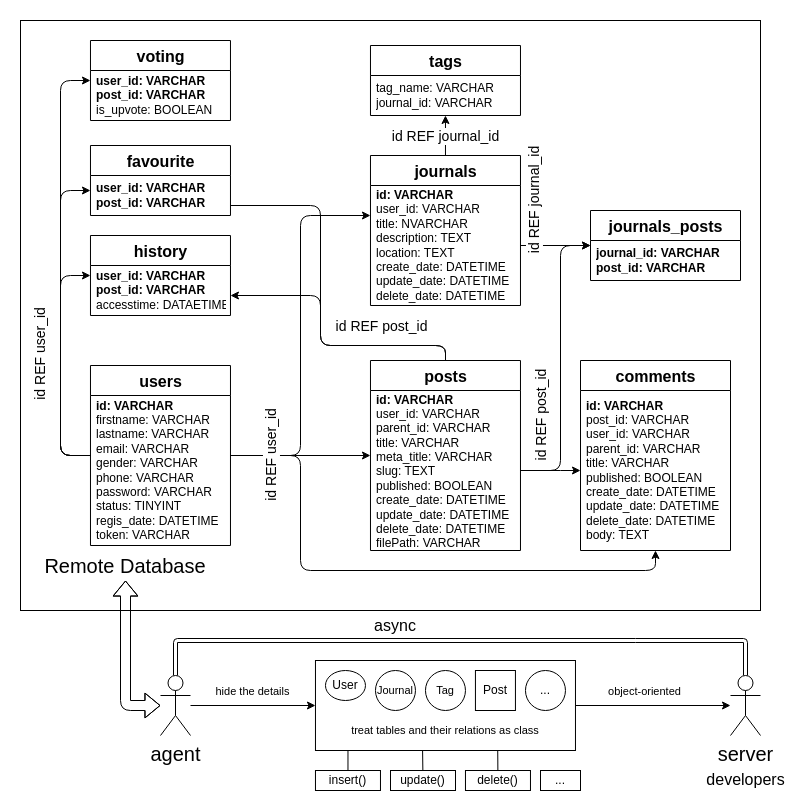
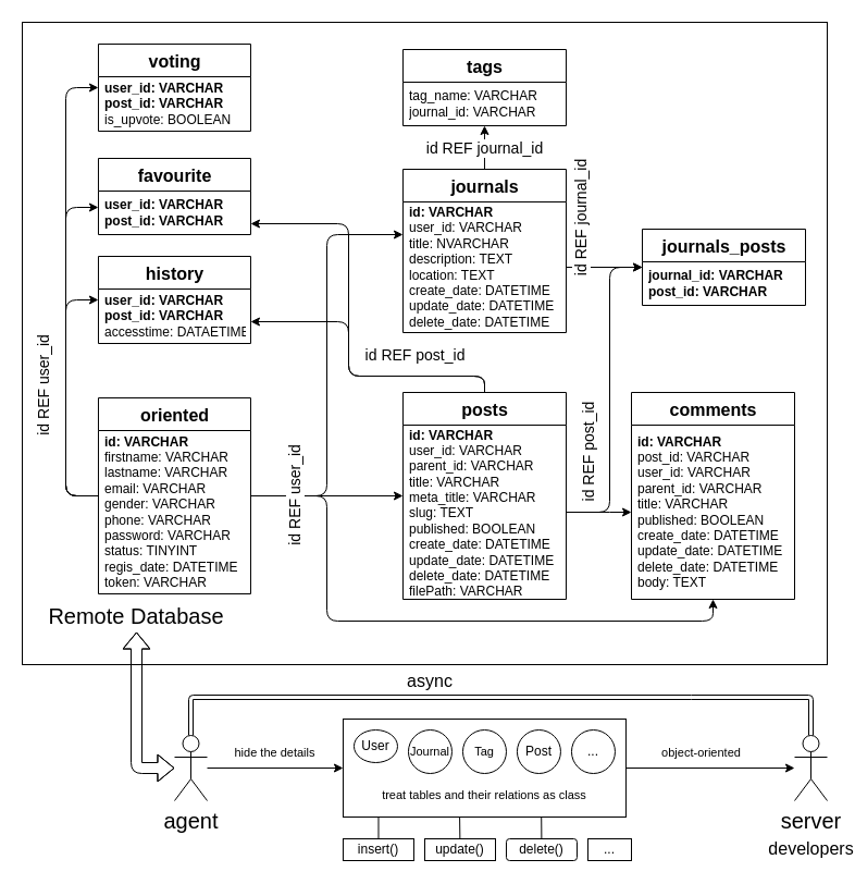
- <mxCell id="9" style="edgeStyle=orthogonalEdgeStyle;html=1;fontSize=14;endArrow=none;" parent="1" source="13" target="24" edge="1"><mxGeometry relative="1" as="geometry"><Array as="points"><mxPoint x="444.97" y="345" /><mxPoint x="319.97" y="345" /><mxPoint x="319.97" y="205" /></Array></mxGeometry></mxCell>
+ <mxCell id="9" style="edgeStyle=orthogonalEdgeStyle;html=1;fontSize=14;" parent="1" source="13" target="24" edge="1"><mxGeometry relative="1" as="geometry"><Array as="points"><mxPoint x="444.97" y="345" /><mxPoint x="319.97" y="345" /><mxPoint x="319.97" y="205" /></Array></mxGeometry></mxCell>
- <mxCell id="7" value="&lt;font style=&quot;font-size: 16px&quot;&gt;&lt;b&gt;users&lt;/b&gt;&lt;/font&gt;" style="swimlane;fontStyle=0;align=center;verticalAlign=top;childLayout=stackLayout;horizontal=1;startSize=30;horizontalStack=0;resizeParent=1;resizeParentMax=0;resizeLast=0;collapsible=0;marginBottom=0;html=1;gradientColor=none;fillColor=none;" parent="1" vertex="1"><mxGeometry x="89.97" y="365" width="140" height="180" as="geometry" /></mxCell>
+ <mxCell id="7" value="&lt;font style=&quot;font-size: 16px&quot;&gt;&lt;b&gt;oriented&lt;/b&gt;&lt;/font&gt;" style="swimlane;fontStyle=0;align=center;verticalAlign=top;childLayout=stackLayout;horizontal=1;startSize=30;horizontalStack=0;resizeParent=1;resizeParentMax=0;resizeLast=0;collapsible=0;marginBottom=0;html=1;gradientColor=none;fillColor=none;" parent="1" vertex="1"><mxGeometry x="89.97" y="365" width="140" height="180" as="geometry" /></mxCell>
- <mxCell id="53" value="Post" style="whiteSpace=wrap;html=1;aspect=fixed;rounded=0;" parent="1" vertex="1"><mxGeometry x="474.94" y="670" width="40" height="40" as="geometry" /></mxCell>
+ <mxCell id="53" value="Post" style="ellipse;whiteSpace=wrap;html=1;aspect=fixed;" parent="1" vertex="1"><mxGeometry x="474.94" y="670" width="40" height="40" as="geometry" /></mxCell>
- <mxCell id="63" value="delete()" style="rounded=0;whiteSpace=wrap;html=1;" vertex="1" parent="1"><mxGeometry x="464.97" y="770" width="65" height="20" as="geometry" /></mxCell>
+ <mxCell id="63" value="delete()" style="whiteSpace=wrap;html=1;rounded=1;" vertex="1" parent="1"><mxGeometry x="464.97" y="770" width="65" height="20" as="geometry" /></mxCell>
